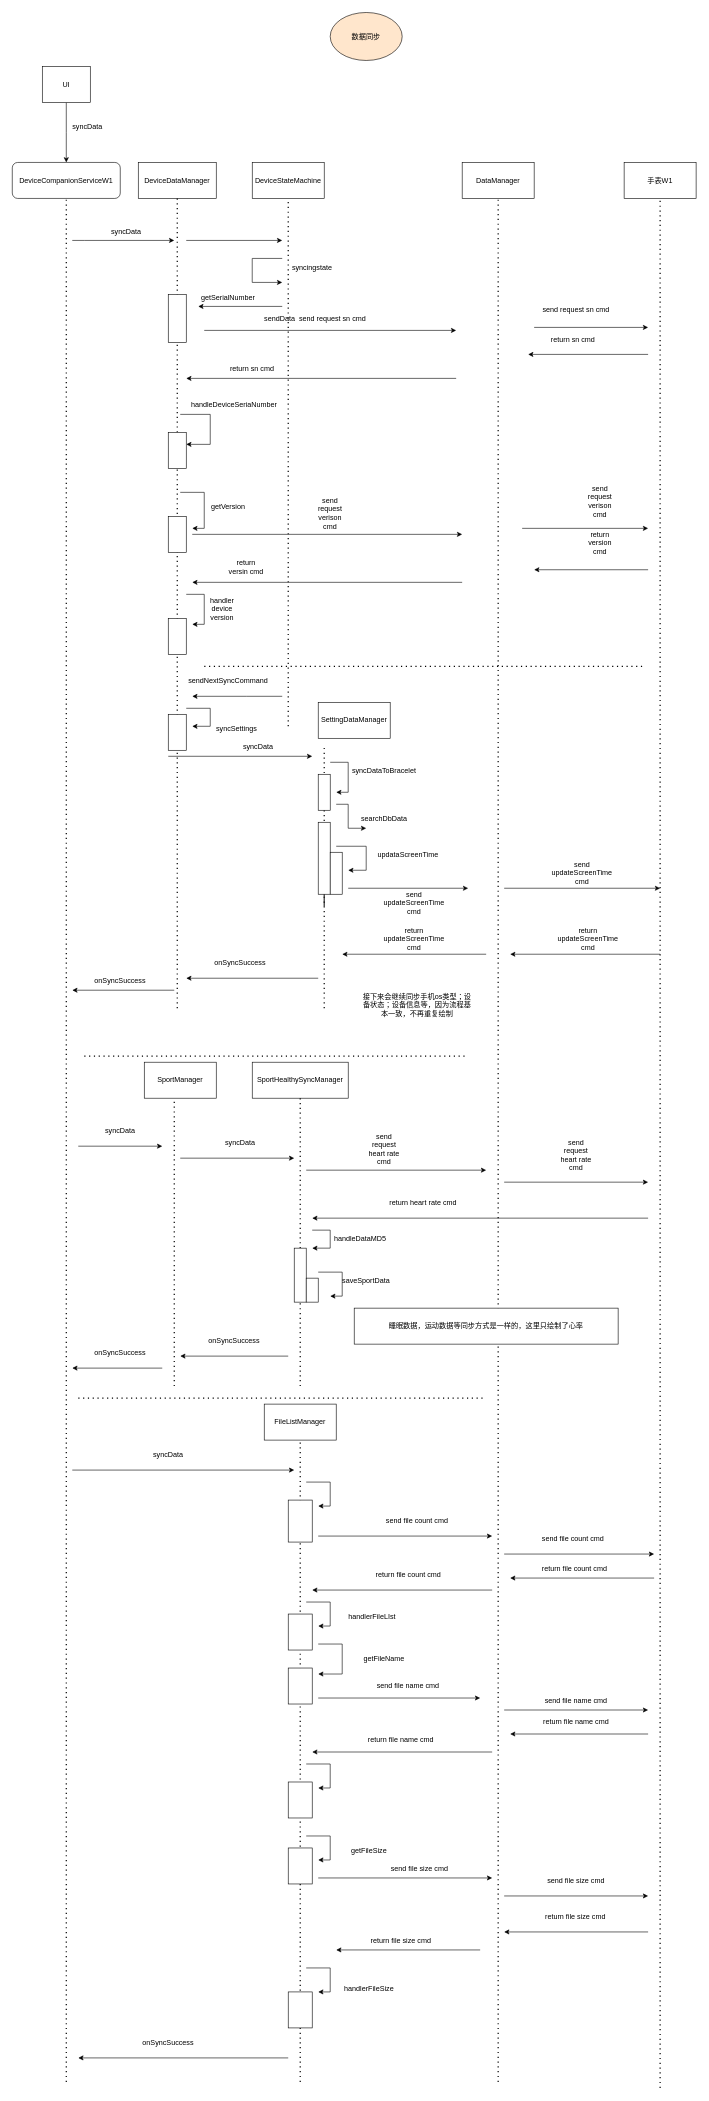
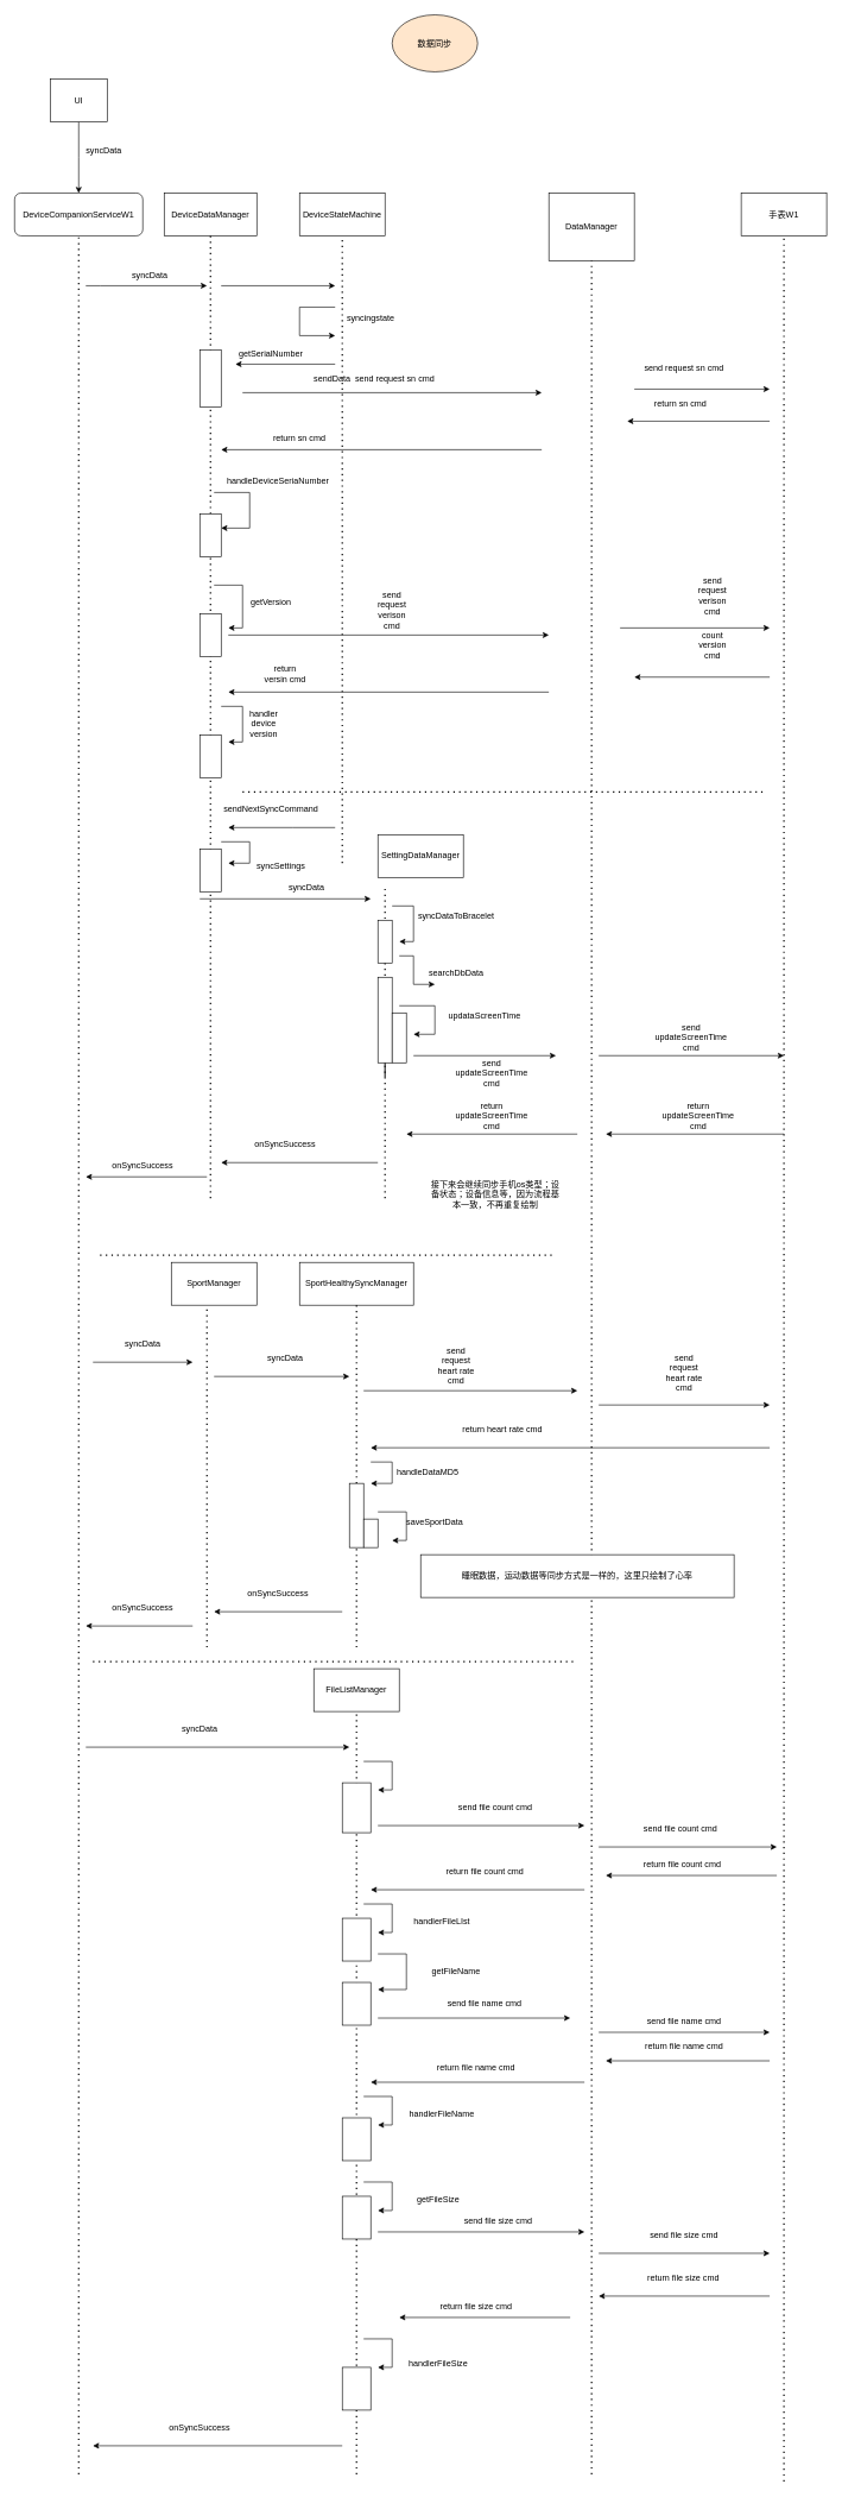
- <mxCell id="19" value="DataManager" style="whiteSpace=wrap;html=1;rounded=0;" parent="1" vertex="1"><mxGeometry x="770" y="270" width="120" height="60" as="geometry" /></mxCell>
+ <mxCell id="19" value="DataManager" style="whiteSpace=wrap;html=1;rounded=0;" parent="1" vertex="1"><mxGeometry x="770" y="270" width="120" height="95" as="geometry" /></mxCell>
- <mxCell id="44" value="return version cmd" style="text;html=1;strokeColor=none;fillColor=none;align=center;verticalAlign=middle;whiteSpace=wrap;rounded=0;" parent="1" vertex="1"><mxGeometry x="970" y="890" width="60" height="30" as="geometry" /></mxCell>
+ <mxCell id="44" value="count version cmd" style="text;html=1;strokeColor=none;fillColor=none;align=center;verticalAlign=middle;whiteSpace=wrap;rounded=0;" parent="1" vertex="1"><mxGeometry x="970" y="890" width="60" height="30" as="geometry" /></mxCell>
- <mxCell id="46" value="return versin cmd" style="text;html=1;strokeColor=none;fillColor=none;align=center;verticalAlign=middle;whiteSpace=wrap;rounded=0;" parent="1" vertex="1"><mxGeometry x="380" y="930" width="60" height="30" as="geometry" /></mxCell>
+ <mxCell id="46" value="return versin cmd" style="text;html=1;strokeColor=none;fillColor=none;align=center;verticalAlign=middle;whiteSpace=wrap;rounded=0;" parent="1" vertex="1"><mxGeometry x="370" y="930" width="60" height="30" as="geometry" /></mxCell>
+ <mxCell id="141" value="handlerFileName" style="text;html=1;strokeColor=none;fillColor=none;align=center;verticalAlign=middle;whiteSpace=wrap;rounded=0;labelBackgroundColor=#FFFFFF;fontFamily=Helvetica;fontSize=12;fontColor=#000000;" parent="1" vertex="1"><mxGeometry x="570" y="2950" width="100" height="30" as="geometry" /></mxCell>
